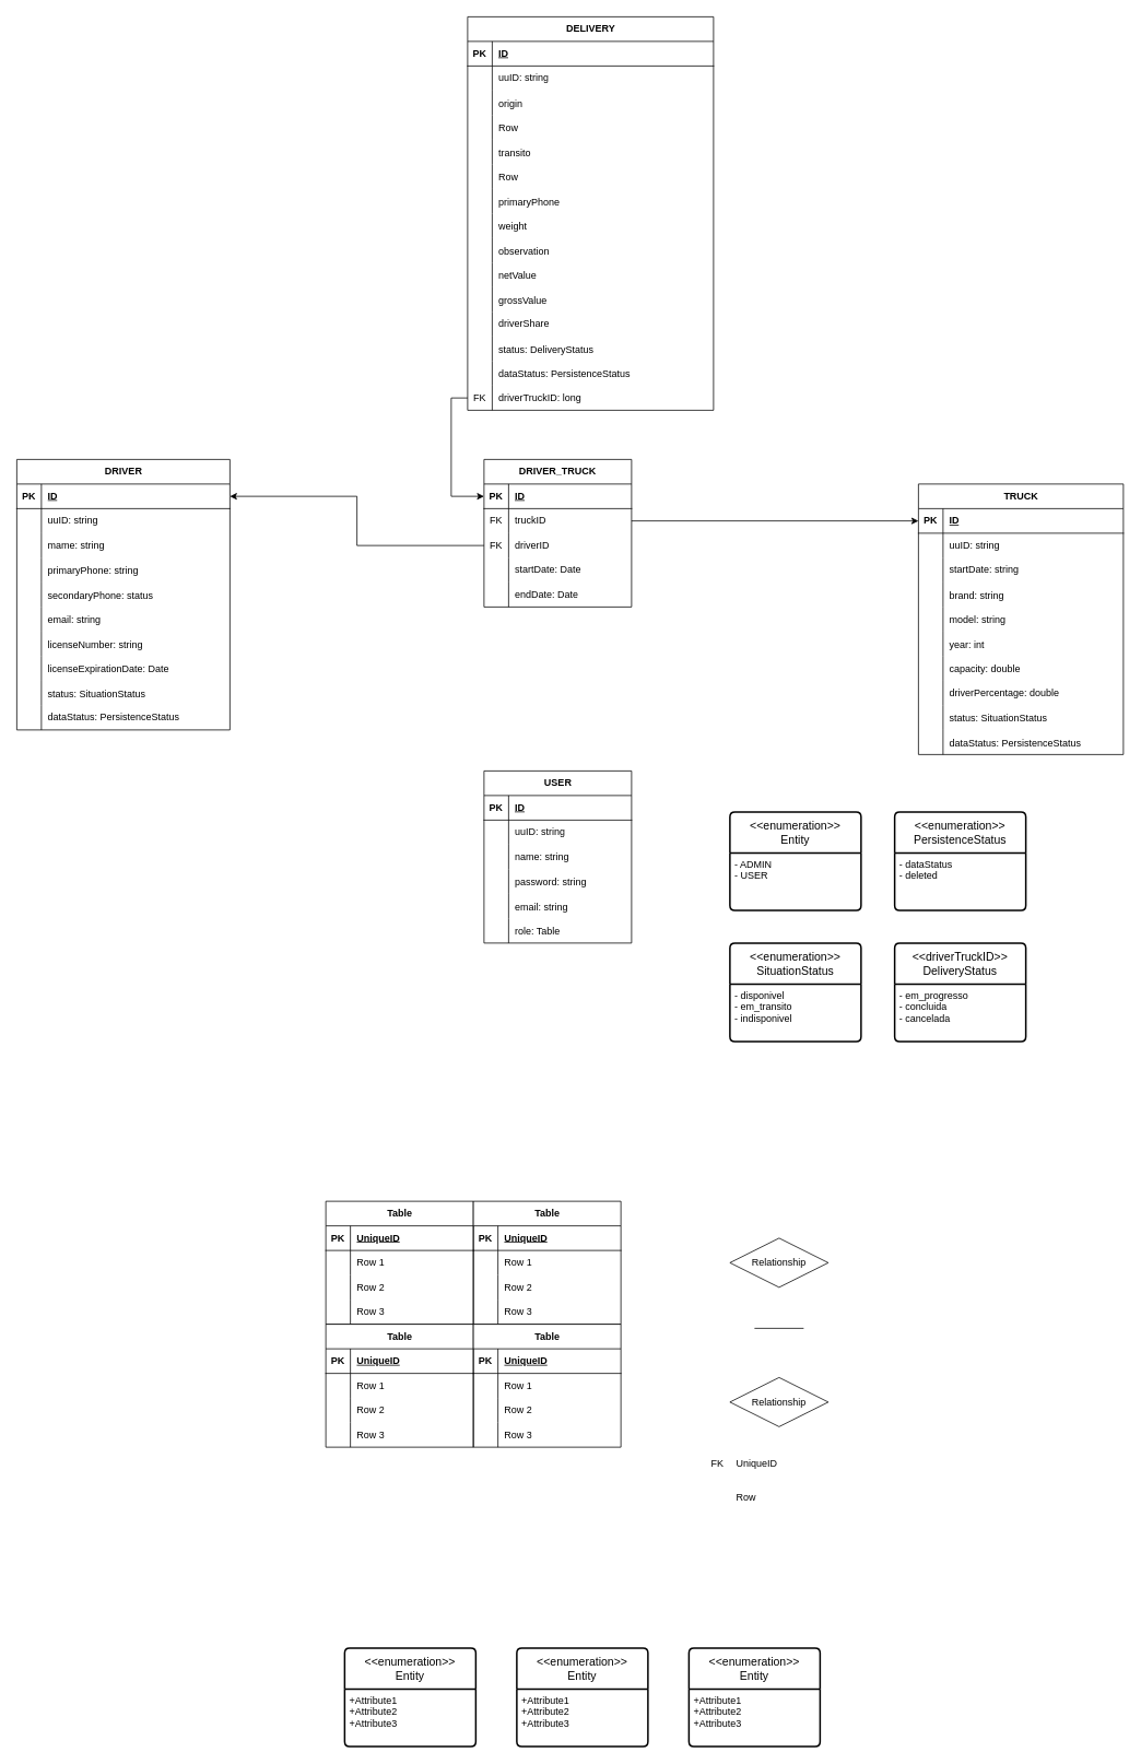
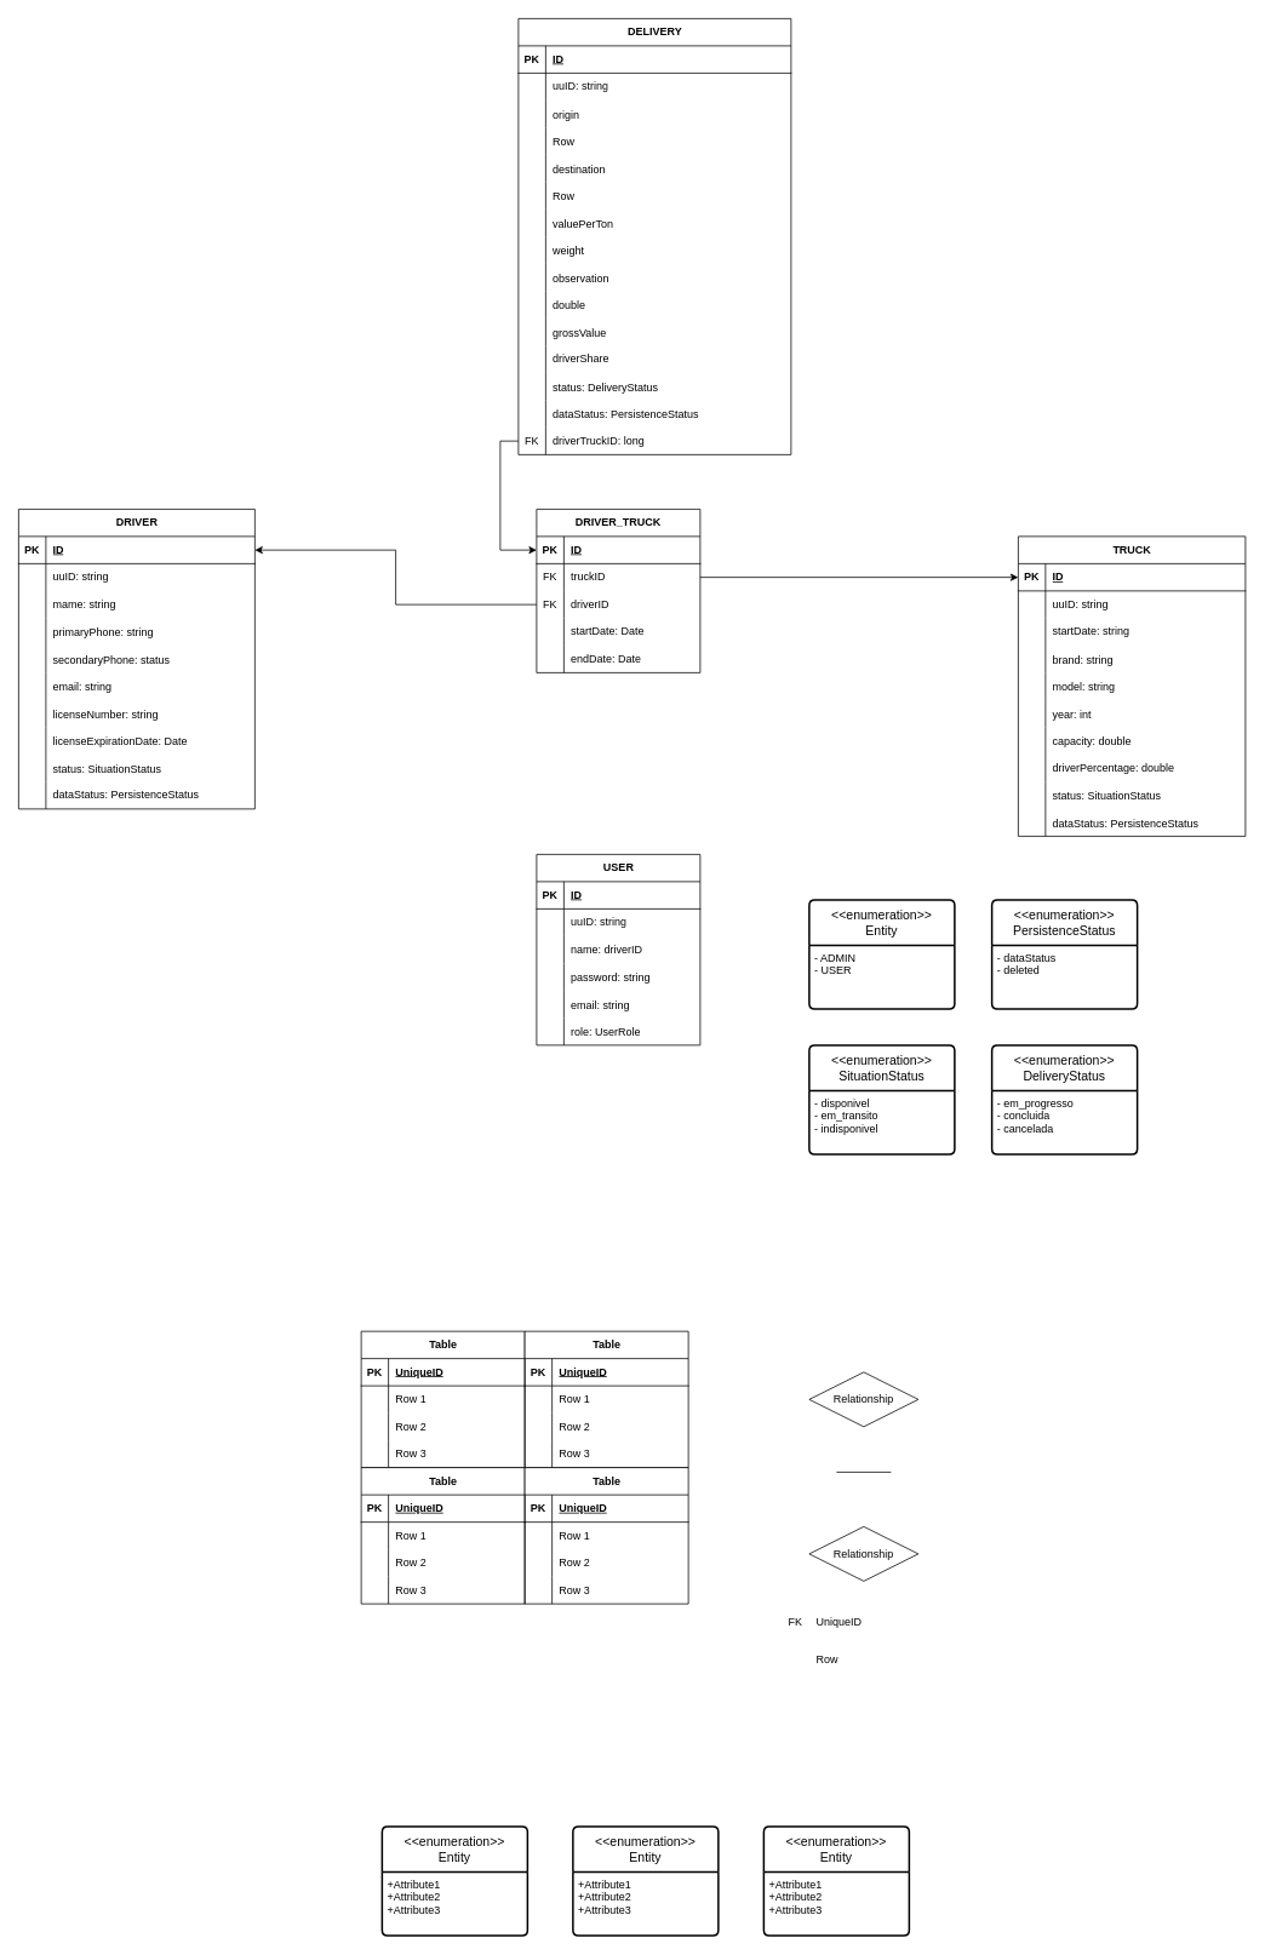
- <mxCell id="168" value="transito" style="shape=partialRectangle;connectable=0;fillColor=none;top=0;left=0;bottom=0;right=0;align=left;spacingLeft=6;overflow=hidden;" vertex="1" parent="166"><mxGeometry x="30" width="270" height="30" as="geometry"><mxRectangle width="270" height="30" as="alternateBounds" /></mxGeometry></mxCell>
+ <mxCell id="168" value="destination" style="shape=partialRectangle;connectable=0;fillColor=none;top=0;left=0;bottom=0;right=0;align=left;spacingLeft=6;overflow=hidden;" vertex="1" parent="166"><mxGeometry x="30" width="270" height="30" as="geometry"><mxRectangle width="270" height="30" as="alternateBounds" /></mxGeometry></mxCell>
- <mxCell id="174" value="primaryPhone" style="shape=partialRectangle;connectable=0;fillColor=none;top=0;left=0;bottom=0;right=0;align=left;spacingLeft=6;overflow=hidden;" vertex="1" parent="172"><mxGeometry x="30" width="270" height="30" as="geometry"><mxRectangle width="270" height="30" as="alternateBounds" /></mxGeometry></mxCell>
+ <mxCell id="174" value="valuePerTon" style="shape=partialRectangle;connectable=0;fillColor=none;top=0;left=0;bottom=0;right=0;align=left;spacingLeft=6;overflow=hidden;" vertex="1" parent="172"><mxGeometry x="30" width="270" height="30" as="geometry"><mxRectangle width="270" height="30" as="alternateBounds" /></mxGeometry></mxCell>
- <mxCell id="183" value="netValue" style="shape=partialRectangle;connectable=0;fillColor=none;top=0;left=0;bottom=0;right=0;align=left;spacingLeft=6;overflow=hidden;" vertex="1" parent="181"><mxGeometry x="30" width="270" height="30" as="geometry"><mxRectangle width="270" height="30" as="alternateBounds" /></mxGeometry></mxCell>
+ <mxCell id="183" value="double" style="shape=partialRectangle;connectable=0;fillColor=none;top=0;left=0;bottom=0;right=0;align=left;spacingLeft=6;overflow=hidden;" vertex="1" parent="181"><mxGeometry x="30" width="270" height="30" as="geometry"><mxRectangle width="270" height="30" as="alternateBounds" /></mxGeometry></mxCell>
- <mxCell id="135" value="name: string" style="shape=partialRectangle;connectable=0;fillColor=none;top=0;left=0;bottom=0;right=0;align=left;spacingLeft=6;overflow=hidden;whiteSpace=wrap;html=1;" vertex="1" parent="133"><mxGeometry x="30" width="150" height="30" as="geometry"><mxRectangle width="150" height="30" as="alternateBounds" /></mxGeometry></mxCell>
+ <mxCell id="135" value="name: driverID" style="shape=partialRectangle;connectable=0;fillColor=none;top=0;left=0;bottom=0;right=0;align=left;spacingLeft=6;overflow=hidden;whiteSpace=wrap;html=1;" vertex="1" parent="133"><mxGeometry x="30" width="150" height="30" as="geometry"><mxRectangle width="150" height="30" as="alternateBounds" /></mxGeometry></mxCell>
- <mxCell id="144" value="role: Table" style="shape=partialRectangle;connectable=0;fillColor=none;top=0;left=0;bottom=0;right=0;align=left;spacingLeft=6;overflow=hidden;" vertex="1" parent="142"><mxGeometry x="30" width="150" height="30" as="geometry"><mxRectangle width="150" height="30" as="alternateBounds" /></mxGeometry></mxCell>
+ <mxCell id="144" value="role: UserRole" style="shape=partialRectangle;connectable=0;fillColor=none;top=0;left=0;bottom=0;right=0;align=left;spacingLeft=6;overflow=hidden;" vertex="1" parent="142"><mxGeometry x="30" width="150" height="30" as="geometry"><mxRectangle width="150" height="30" as="alternateBounds" /></mxGeometry></mxCell>
- <mxCell id="201" value="&lt;div&gt;&amp;lt;&amp;lt;driverTruckID&amp;gt;&amp;gt;&lt;/div&gt;&lt;div&gt;DeliveryStatus&lt;/div&gt;" style="swimlane;childLayout=stackLayout;horizontal=1;startSize=50;horizontalStack=0;rounded=1;fontSize=14;fontStyle=0;strokeWidth=2;resizeParent=0;resizeLast=1;shadow=0;dashed=0;align=center;arcSize=4;whiteSpace=wrap;html=1;" vertex="1" parent="1"><mxGeometry x="1091" y="1150" width="160" height="120" as="geometry" /></mxCell>
+ <mxCell id="201" value="&lt;div&gt;&amp;lt;&amp;lt;enumeration&amp;gt;&amp;gt;&lt;/div&gt;&lt;div&gt;DeliveryStatus&lt;/div&gt;" style="swimlane;childLayout=stackLayout;horizontal=1;startSize=50;horizontalStack=0;rounded=1;fontSize=14;fontStyle=0;strokeWidth=2;resizeParent=0;resizeLast=1;shadow=0;dashed=0;align=center;arcSize=4;whiteSpace=wrap;html=1;" vertex="1" parent="1"><mxGeometry x="1091" y="1150" width="160" height="120" as="geometry" /></mxCell>
